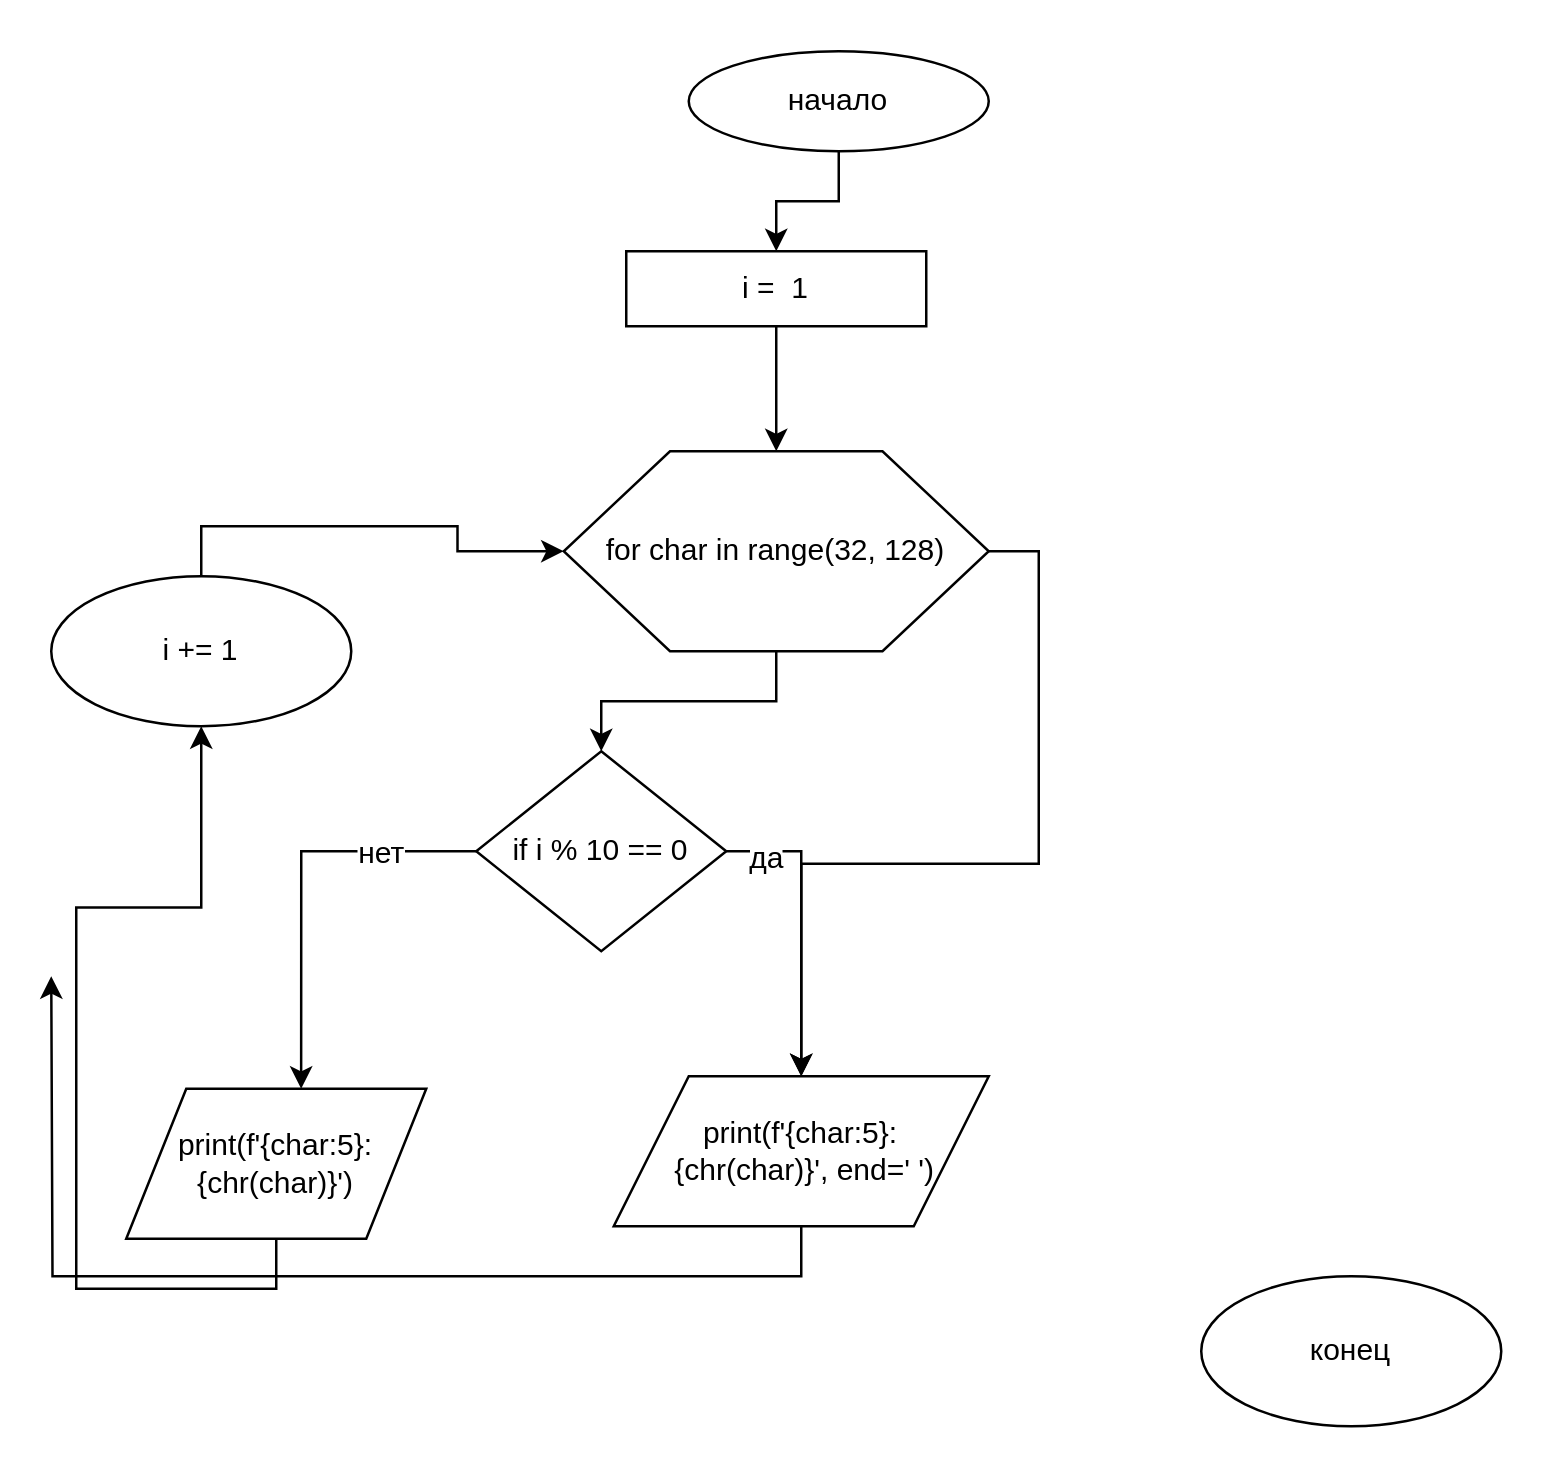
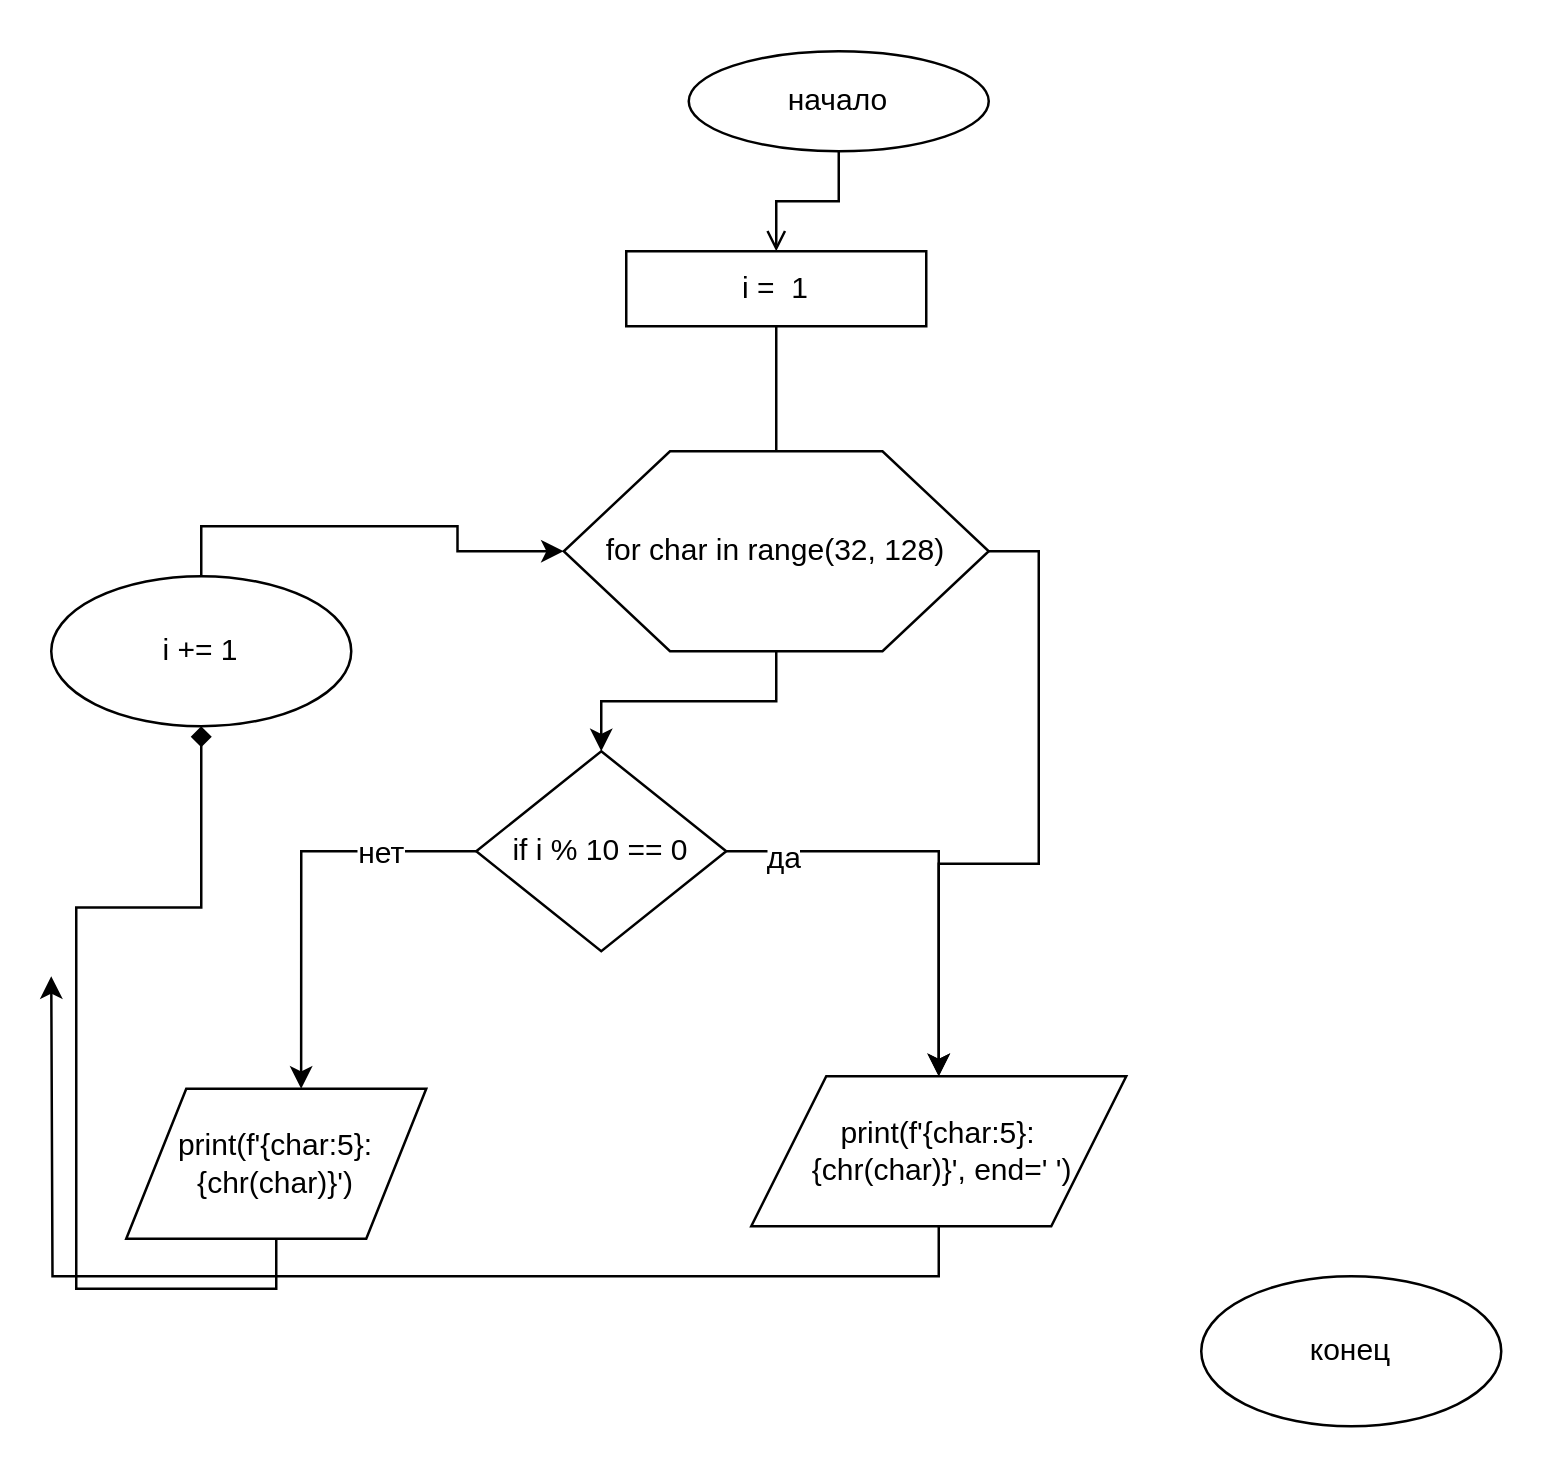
- <mxCell id="2" style="edgeStyle=orthogonalEdgeStyle;rounded=0;orthogonalLoop=1;jettySize=auto;html=1;exitX=0.5;exitY=1;exitDx=0;exitDy=0;entryX=0.5;entryY=0;entryDx=0;entryDy=0;" edge="1" parent="1" source="3" target="8"><mxGeometry relative="1" as="geometry" /></mxCell>
+ <mxCell id="2" style="edgeStyle=orthogonalEdgeStyle;rounded=0;orthogonalLoop=1;jettySize=auto;html=1;exitX=0.5;exitY=1;exitDx=0;exitDy=0;entryX=0.5;entryY=0;entryDx=0;entryDy=0;endArrow=open;" edge="1" parent="1" source="3" target="8"><mxGeometry relative="1" as="geometry" /></mxCell>
- <mxCell id="7" style="edgeStyle=orthogonalEdgeStyle;rounded=0;orthogonalLoop=1;jettySize=auto;html=1;exitX=0.5;exitY=1;exitDx=0;exitDy=0;entryX=0.5;entryY=0;entryDx=0;entryDy=0;" edge="1" parent="1" source="8" target="6"><mxGeometry relative="1" as="geometry" /></mxCell>
+ <mxCell id="7" style="edgeStyle=orthogonalEdgeStyle;rounded=0;orthogonalLoop=1;jettySize=auto;html=1;exitX=0.5;exitY=1;exitDx=0;exitDy=0;entryX=0.5;entryY=0;entryDx=0;entryDy=0;endArrow=none;" edge="1" parent="1" source="8" target="6"><mxGeometry relative="1" as="geometry" /></mxCell>
- <mxCell id="16" style="edgeStyle=orthogonalEdgeStyle;rounded=0;orthogonalLoop=1;jettySize=auto;html=1;exitX=0.5;exitY=1;exitDx=0;exitDy=0;entryX=0.5;entryY=1;entryDx=0;entryDy=0;" edge="1" parent="1" source="17" target="15"><mxGeometry relative="1" as="geometry" /></mxCell>
+ <mxCell id="16" style="edgeStyle=orthogonalEdgeStyle;rounded=0;orthogonalLoop=1;jettySize=auto;html=1;exitX=0.5;exitY=1;exitDx=0;exitDy=0;entryX=0.5;entryY=1;entryDx=0;entryDy=0;endArrow=diamond;" edge="1" parent="1" source="17" target="15"><mxGeometry relative="1" as="geometry" /></mxCell>
- <mxCell id="19" value="print(f'{char:5}:&lt;br&gt;&amp;nbsp;{chr(char)}', end=' ')" style="shape=parallelogram;perimeter=parallelogramPerimeter;whiteSpace=wrap;html=1;" vertex="1" parent="1"><mxGeometry x="245" y="430" width="150" height="60" as="geometry" /></mxCell>
+ <mxCell id="19" value="print(f'{char:5}:&lt;br&gt;&amp;nbsp;{chr(char)}', end=' ')" style="shape=parallelogram;perimeter=parallelogramPerimeter;whiteSpace=wrap;html=1;" vertex="1" parent="1"><mxGeometry x="300" y="430" width="150" height="60" as="geometry" /></mxCell>
